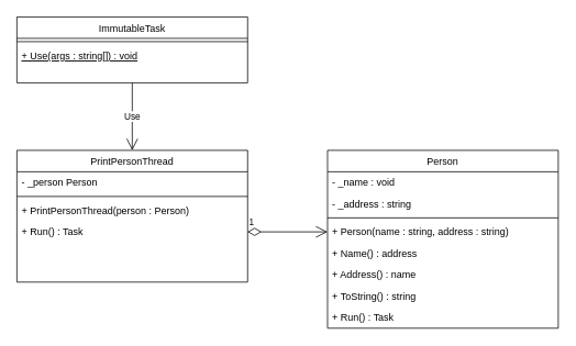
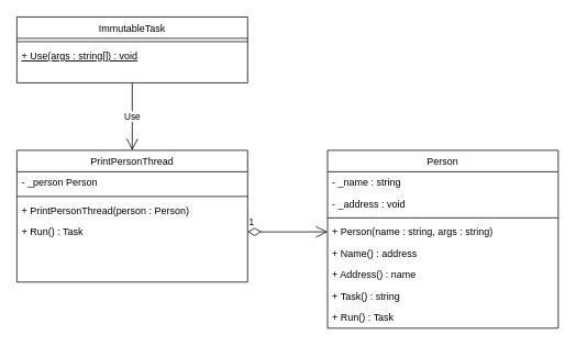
- <mxCell id="8" value="- _name : void " style="text;align=left;verticalAlign=top;spacingLeft=4;spacingRight=4;overflow=hidden;rotatable=0;points=[[0,0.5],[1,0.5]];portConstraint=eastwest;rounded=0;shadow=0;html=0;" vertex="1" parent="7"><mxGeometry y="26" width="280" height="26" as="geometry" /></mxCell>
+ <mxCell id="8" value="- _name : string " style="text;align=left;verticalAlign=top;spacingLeft=4;spacingRight=4;overflow=hidden;rotatable=0;points=[[0,0.5],[1,0.5]];portConstraint=eastwest;rounded=0;shadow=0;html=0;" vertex="1" parent="7"><mxGeometry y="26" width="280" height="26" as="geometry" /></mxCell>
- <mxCell id="9" value="- _address : string " style="text;align=left;verticalAlign=top;spacingLeft=4;spacingRight=4;overflow=hidden;rotatable=0;points=[[0,0.5],[1,0.5]];portConstraint=eastwest;rounded=0;shadow=0;html=0;" vertex="1" parent="7"><mxGeometry y="52" width="280" height="26" as="geometry" /></mxCell>
+ <mxCell id="9" value="- _address : void " style="text;align=left;verticalAlign=top;spacingLeft=4;spacingRight=4;overflow=hidden;rotatable=0;points=[[0,0.5],[1,0.5]];portConstraint=eastwest;rounded=0;shadow=0;html=0;" vertex="1" parent="7"><mxGeometry y="52" width="280" height="26" as="geometry" /></mxCell>
- <mxCell id="11" value="+ Person(name : string, address : string)" style="text;align=left;verticalAlign=top;spacingLeft=4;spacingRight=4;overflow=hidden;rotatable=0;points=[[0,0.5],[1,0.5]];portConstraint=eastwest;fontStyle=0" vertex="1" parent="7"><mxGeometry y="86" width="280" height="26" as="geometry" /></mxCell>
+ <mxCell id="11" value="+ Person(name : string, args : string)" style="text;align=left;verticalAlign=top;spacingLeft=4;spacingRight=4;overflow=hidden;rotatable=0;points=[[0,0.5],[1,0.5]];portConstraint=eastwest;fontStyle=0" vertex="1" parent="7"><mxGeometry y="86" width="280" height="26" as="geometry" /></mxCell>
- <mxCell id="14" value="+ ToString() : string" style="text;align=left;verticalAlign=top;spacingLeft=4;spacingRight=4;overflow=hidden;rotatable=0;points=[[0,0.5],[1,0.5]];portConstraint=eastwest;" vertex="1" parent="7"><mxGeometry y="164" width="280" height="26" as="geometry" /></mxCell>
+ <mxCell id="14" value="+ Task() : string" style="text;align=left;verticalAlign=top;spacingLeft=4;spacingRight=4;overflow=hidden;rotatable=0;points=[[0,0.5],[1,0.5]];portConstraint=eastwest;" vertex="1" parent="7"><mxGeometry y="164" width="280" height="26" as="geometry" /></mxCell>
